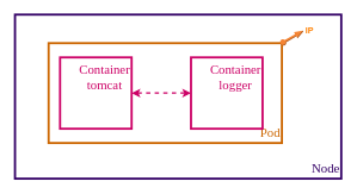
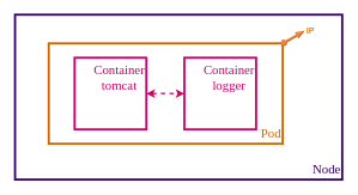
- <mxCell id="4" value="&lt;div style=&quot;text-align: center&quot;&gt;&lt;span style=&quot;font-size: 18px ; font-family: &amp;#34;verdana&amp;#34;&quot;&gt;Container&lt;/span&gt;&lt;/div&gt;&lt;font face=&quot;Verdana&quot;&gt;&lt;div style=&quot;text-align: center&quot;&gt;&lt;span style=&quot;font-size: 18px&quot;&gt;tomcat&lt;/span&gt;&lt;/div&gt;&lt;/font&gt;" style="text;html=1;fillColor=none;align=right;verticalAlign=top;whiteSpace=wrap;rounded=0;strokeWidth=3;fontColor=#CC0066;strokeColor=#CC0066;" vertex="1" parent="1"><mxGeometry x="83" y="80" width="100" height="100" as="geometry" /></mxCell>
+ <mxCell id="4" value="&lt;div style=&quot;text-align: center&quot;&gt;&lt;span style=&quot;font-size: 18px ; font-family: &amp;#34;verdana&amp;#34;&quot;&gt;Container&lt;/span&gt;&lt;/div&gt;&lt;font face=&quot;Verdana&quot;&gt;&lt;div style=&quot;text-align: center&quot;&gt;&lt;span style=&quot;font-size: 18px&quot;&gt;tomcat&lt;/span&gt;&lt;/div&gt;&lt;/font&gt;" style="text;html=1;fillColor=none;align=right;verticalAlign=top;whiteSpace=wrap;rounded=0;strokeWidth=3;fontColor=#CC0066;strokeColor=#CC0066;" vertex="1" parent="1"><mxGeometry x="103" y="80" width="100" height="100" as="geometry" /></mxCell>
- <mxCell id="5" value="&lt;div style=&quot;text-align: center&quot;&gt;&lt;span style=&quot;font-size: 18px ; font-family: &amp;#34;verdana&amp;#34;&quot;&gt;Container&lt;/span&gt;&lt;/div&gt;&lt;font face=&quot;Verdana&quot;&gt;&lt;div style=&quot;text-align: center&quot;&gt;&lt;span style=&quot;font-size: 18px&quot;&gt;logger&lt;/span&gt;&lt;/div&gt;&lt;/font&gt;" style="text;html=1;fillColor=none;align=right;verticalAlign=top;whiteSpace=wrap;rounded=0;strokeWidth=3;fontColor=#CC0066;strokeColor=#CC0066;" vertex="1" parent="1"><mxGeometry x="266" y="80" width="100" height="100" as="geometry" /></mxCell>
+ <mxCell id="5" value="&lt;div style=&quot;text-align: center&quot;&gt;&lt;span style=&quot;font-size: 18px ; font-family: &amp;#34;verdana&amp;#34;&quot;&gt;Container&lt;/span&gt;&lt;/div&gt;&lt;font face=&quot;Verdana&quot;&gt;&lt;div style=&quot;text-align: center&quot;&gt;&lt;span style=&quot;font-size: 18px&quot;&gt;logger&lt;/span&gt;&lt;/div&gt;&lt;/font&gt;" style="text;html=1;fillColor=none;align=right;verticalAlign=top;whiteSpace=wrap;rounded=0;strokeWidth=3;fontColor=#CC0066;strokeColor=#CC0066;" vertex="1" parent="1"><mxGeometry x="256" y="80" width="100" height="100" as="geometry" /></mxCell>
